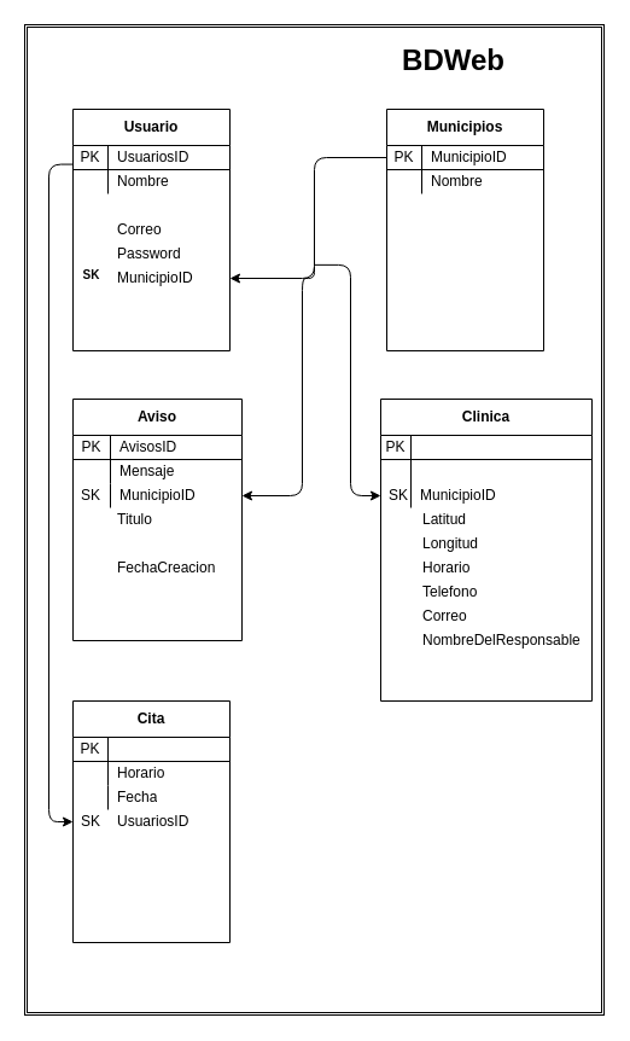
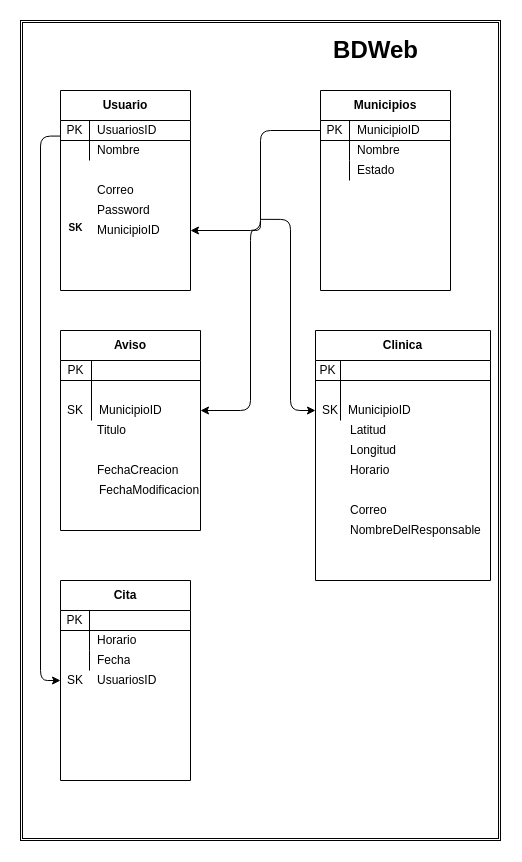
+ <mxCell id="12" value="Estado" style="shape=partialRectangle;html=1;whiteSpace=wrap;connectable=0;fillColor=none;top=0;left=0;bottom=0;right=0;align=left;spacingLeft=6;overflow=hidden;" vertex="1" parent="10"><mxGeometry x="29" width="101" height="20" as="geometry" /></mxCell>
- <mxCell id="32" value="AvisosID" style="shape=partialRectangle;html=1;whiteSpace=wrap;connectable=0;fillColor=none;top=0;left=0;bottom=0;right=0;align=left;spacingLeft=6;overflow=hidden;" vertex="1" parent="30"><mxGeometry x="31" width="109" height="20" as="geometry" /></mxCell>
- <mxCell id="35" value="Mensaje" style="shape=partialRectangle;html=1;whiteSpace=wrap;connectable=0;fillColor=none;top=0;left=0;bottom=0;right=0;align=left;spacingLeft=6;overflow=hidden;" vertex="1" parent="33"><mxGeometry x="31" width="109" height="20" as="geometry" /></mxCell>
+ <mxCell id="49" value="FechaModificacion" style="shape=partialRectangle;html=1;whiteSpace=wrap;connectable=0;fillColor=none;top=0;left=0;bottom=0;right=0;align=left;spacingLeft=6;overflow=hidden;" vertex="1" parent="47"><mxGeometry x="31.231" width="108.769" height="20" as="geometry" /></mxCell>
- <mxCell id="69" value="Telefono" style="shape=partialRectangle;html=1;whiteSpace=wrap;connectable=0;fillColor=none;top=0;left=0;bottom=0;right=0;align=left;spacingLeft=6;overflow=hidden;" vertex="1" parent="67"><mxGeometry x="22.143" width="77.857" height="20" as="geometry" /></mxCell>
